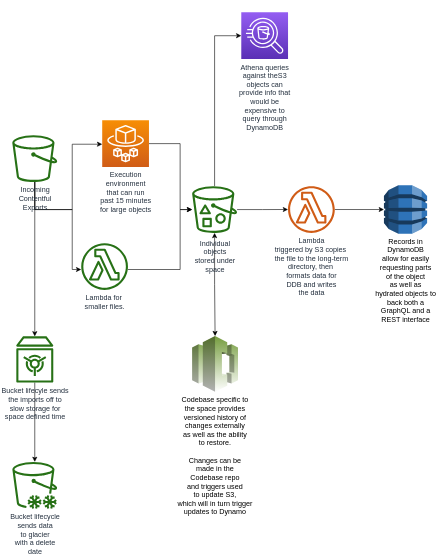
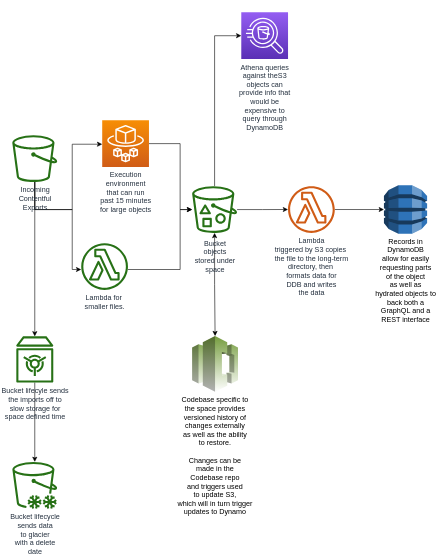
- <mxCell id="11" value="Individual&lt;br&gt;objects&lt;br&gt;stored under&lt;br&gt;space" style="outlineConnect=0;fontColor=#232F3E;gradientColor=none;fillColor=#277116;strokeColor=none;dashed=0;verticalLabelPosition=bottom;verticalAlign=middle;align=center;html=1;fontSize=12;fontStyle=0;aspect=fixed;pointerEvents=1;shape=mxgraph.aws4.bucket_with_objects;horizontal=1;" vertex="1" parent="1"><mxGeometry x="320" y="310" width="75" height="78" as="geometry" /></mxCell>
+ <mxCell id="11" value="Bucket&lt;br&gt;objects&lt;br&gt;stored under&lt;br&gt;space" style="outlineConnect=0;fontColor=#232F3E;gradientColor=none;fillColor=#277116;strokeColor=none;dashed=0;verticalLabelPosition=bottom;verticalAlign=middle;align=center;html=1;fontSize=12;fontStyle=0;aspect=fixed;pointerEvents=1;shape=mxgraph.aws4.bucket_with_objects;horizontal=1;" vertex="1" parent="1"><mxGeometry x="320" y="310" width="75" height="78" as="geometry" /></mxCell>
